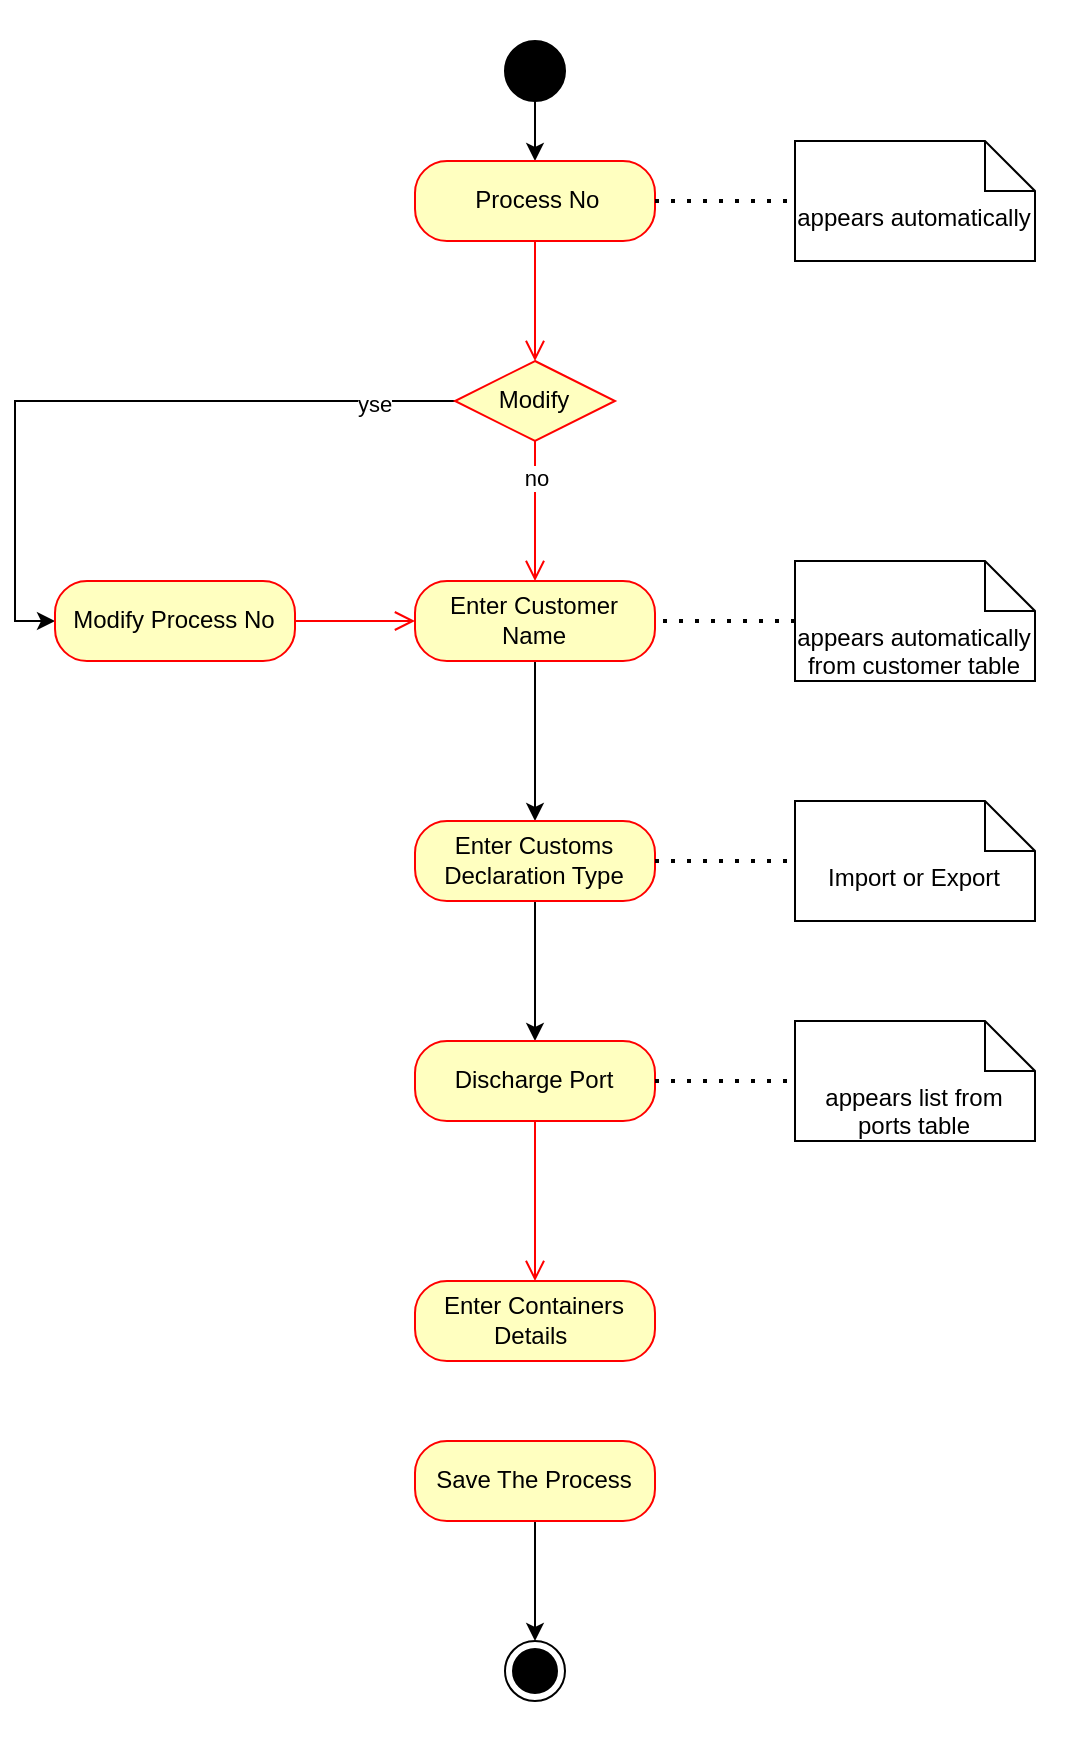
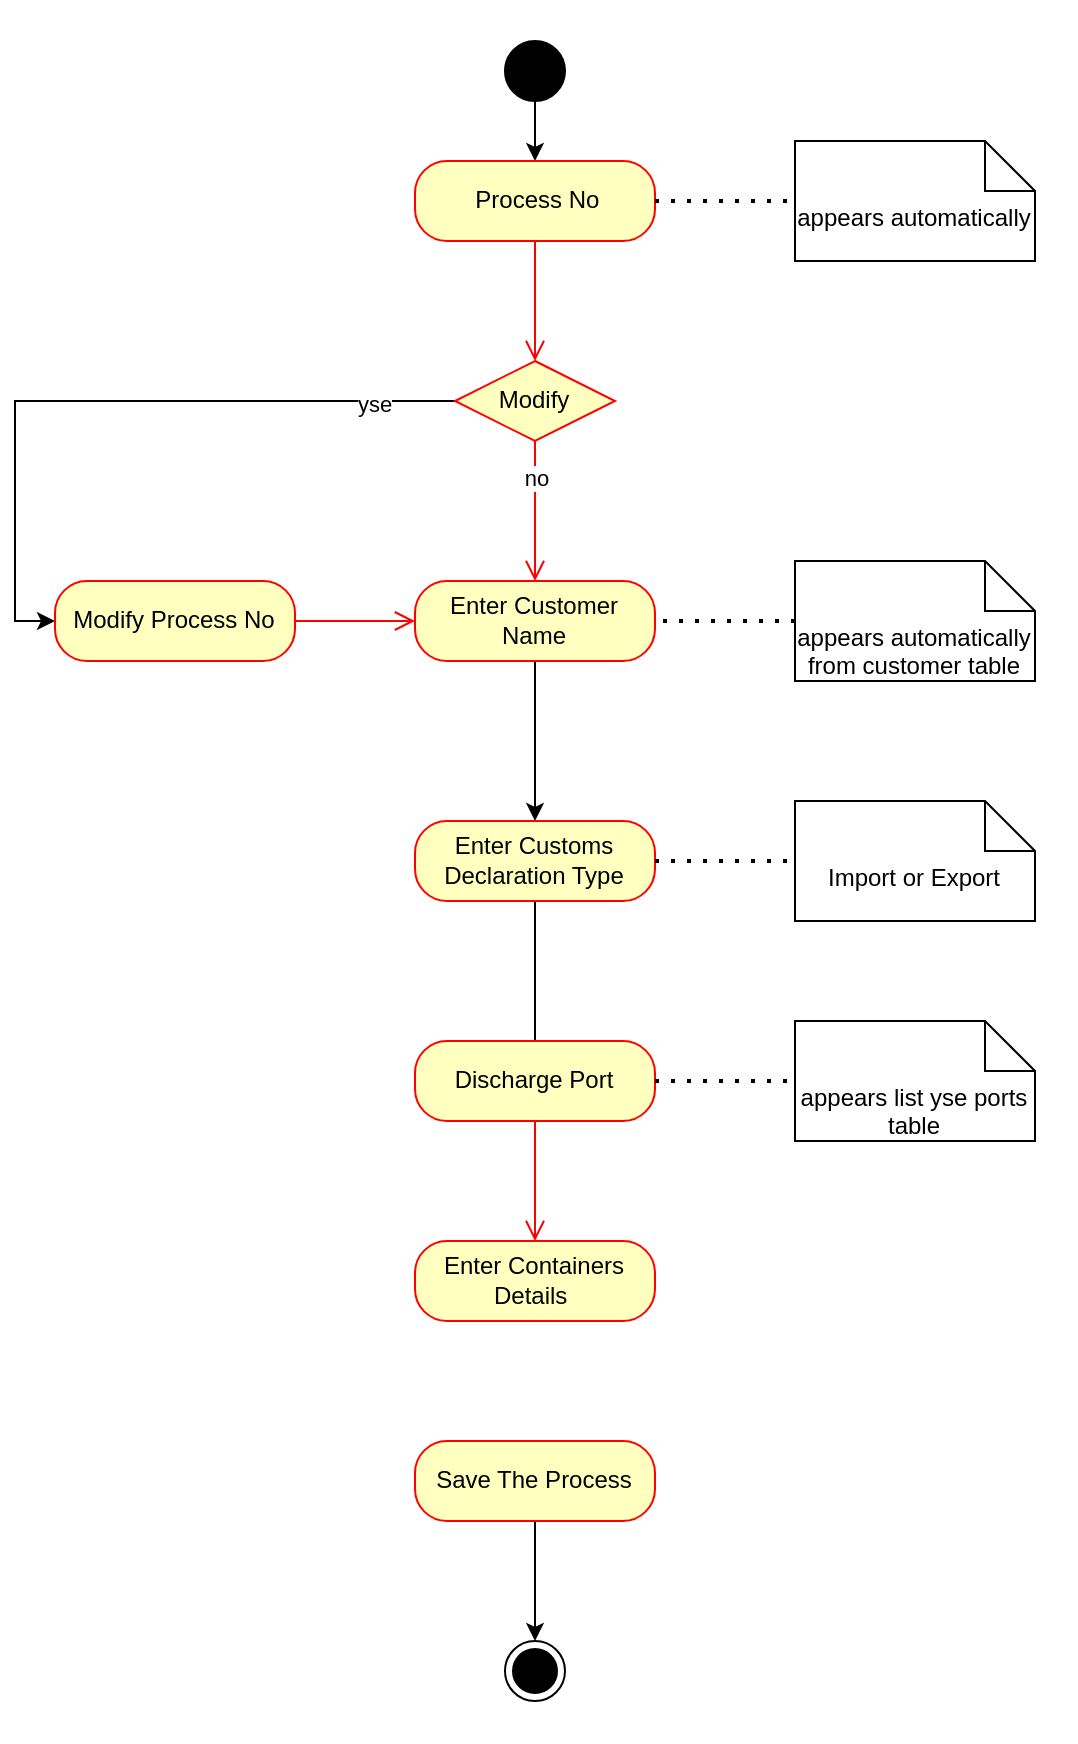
- <mxCell id="19" value="" style="edgeStyle=orthogonalEdgeStyle;rounded=0;orthogonalLoop=1;jettySize=auto;html=1;" edge="1" parent="1" source="20" target="23"><mxGeometry relative="1" as="geometry" /></mxCell>
+ <mxCell id="19" value="" style="edgeStyle=orthogonalEdgeStyle;rounded=0;orthogonalLoop=1;jettySize=auto;html=1;endArrow=none;" edge="1" parent="1" source="20" target="23"><mxGeometry relative="1" as="geometry" /></mxCell>
- <mxCell id="25" value="appears list from ports table" style="shape=note2;boundedLbl=1;whiteSpace=wrap;html=1;size=25;verticalAlign=top;align=center;" vertex="1" parent="1"><mxGeometry x="390" y="510" width="120" height="60" as="geometry" /></mxCell>
+ <mxCell id="25" value="appears list yse ports table" style="shape=note2;boundedLbl=1;whiteSpace=wrap;html=1;size=25;verticalAlign=top;align=center;" vertex="1" parent="1"><mxGeometry x="390" y="510" width="120" height="60" as="geometry" /></mxCell>
- <mxCell id="27" value="Enter&amp;nbsp;Containers Details&amp;nbsp;" style="rounded=1;whiteSpace=wrap;html=1;arcSize=40;fontColor=#000000;fillColor=#ffffc0;strokeColor=#ff0000;" vertex="1" parent="1"><mxGeometry x="200" y="640" width="120" height="40" as="geometry" /></mxCell>
+ <mxCell id="27" value="Enter&amp;nbsp;Containers Details&amp;nbsp;" style="rounded=1;whiteSpace=wrap;html=1;arcSize=40;fontColor=#000000;fillColor=#ffffc0;strokeColor=#ff0000;" vertex="1" parent="1"><mxGeometry x="200" y="620" width="120" height="40" as="geometry" /></mxCell>
